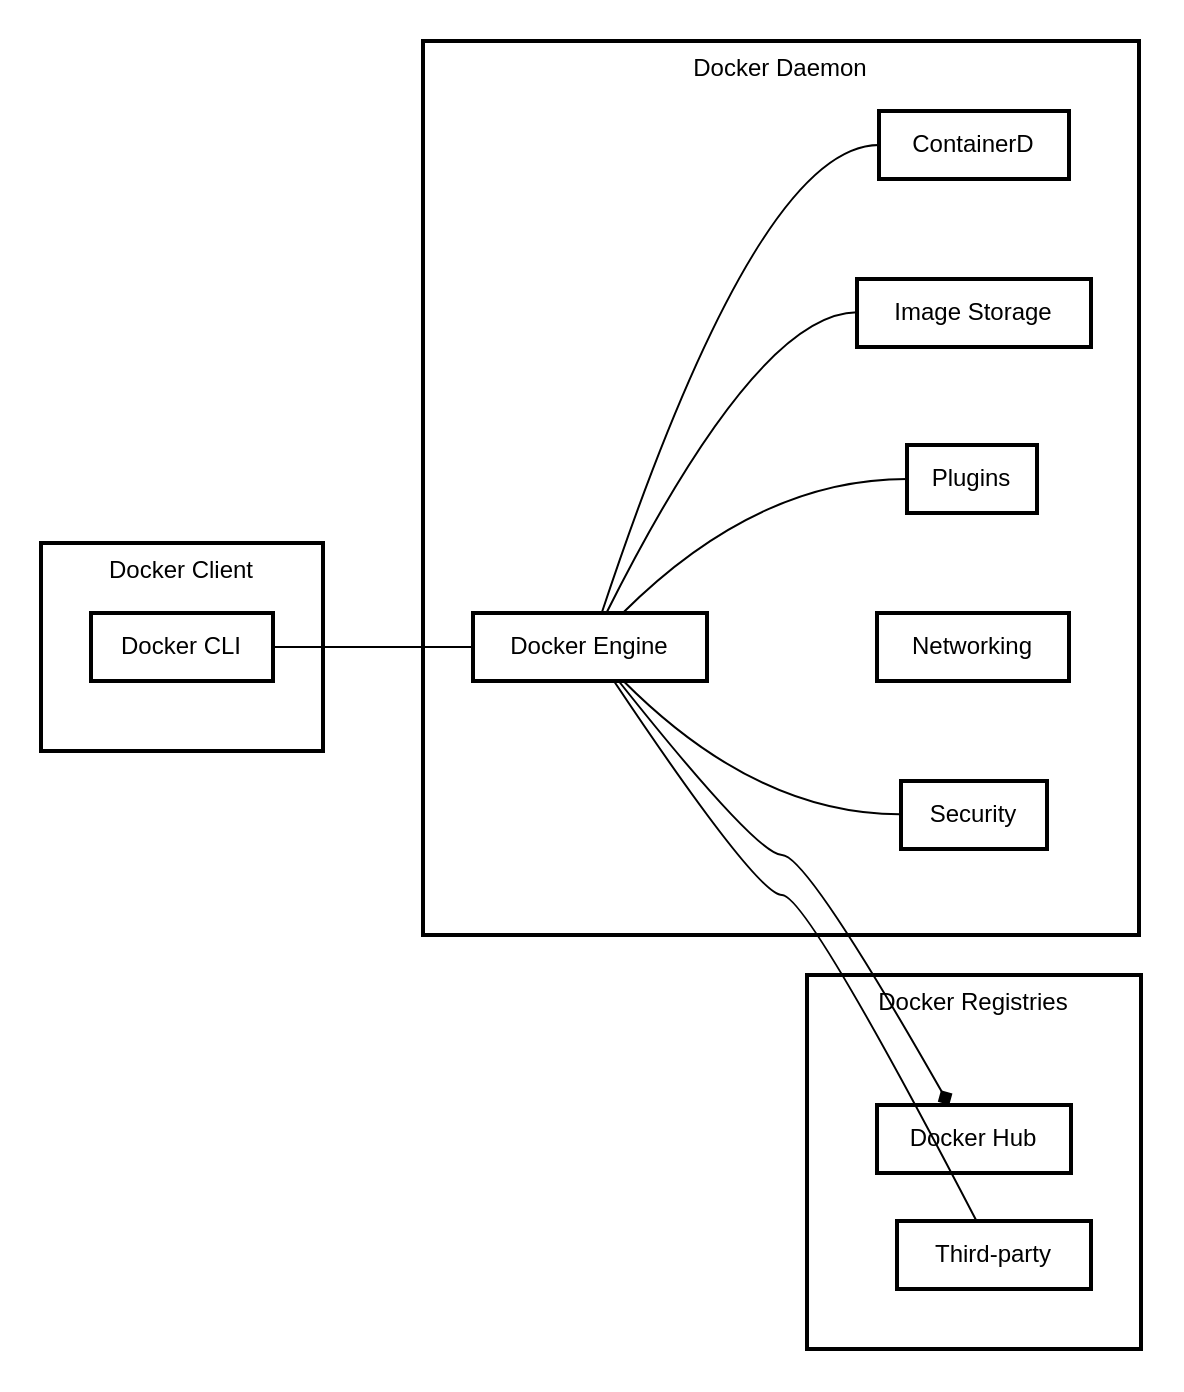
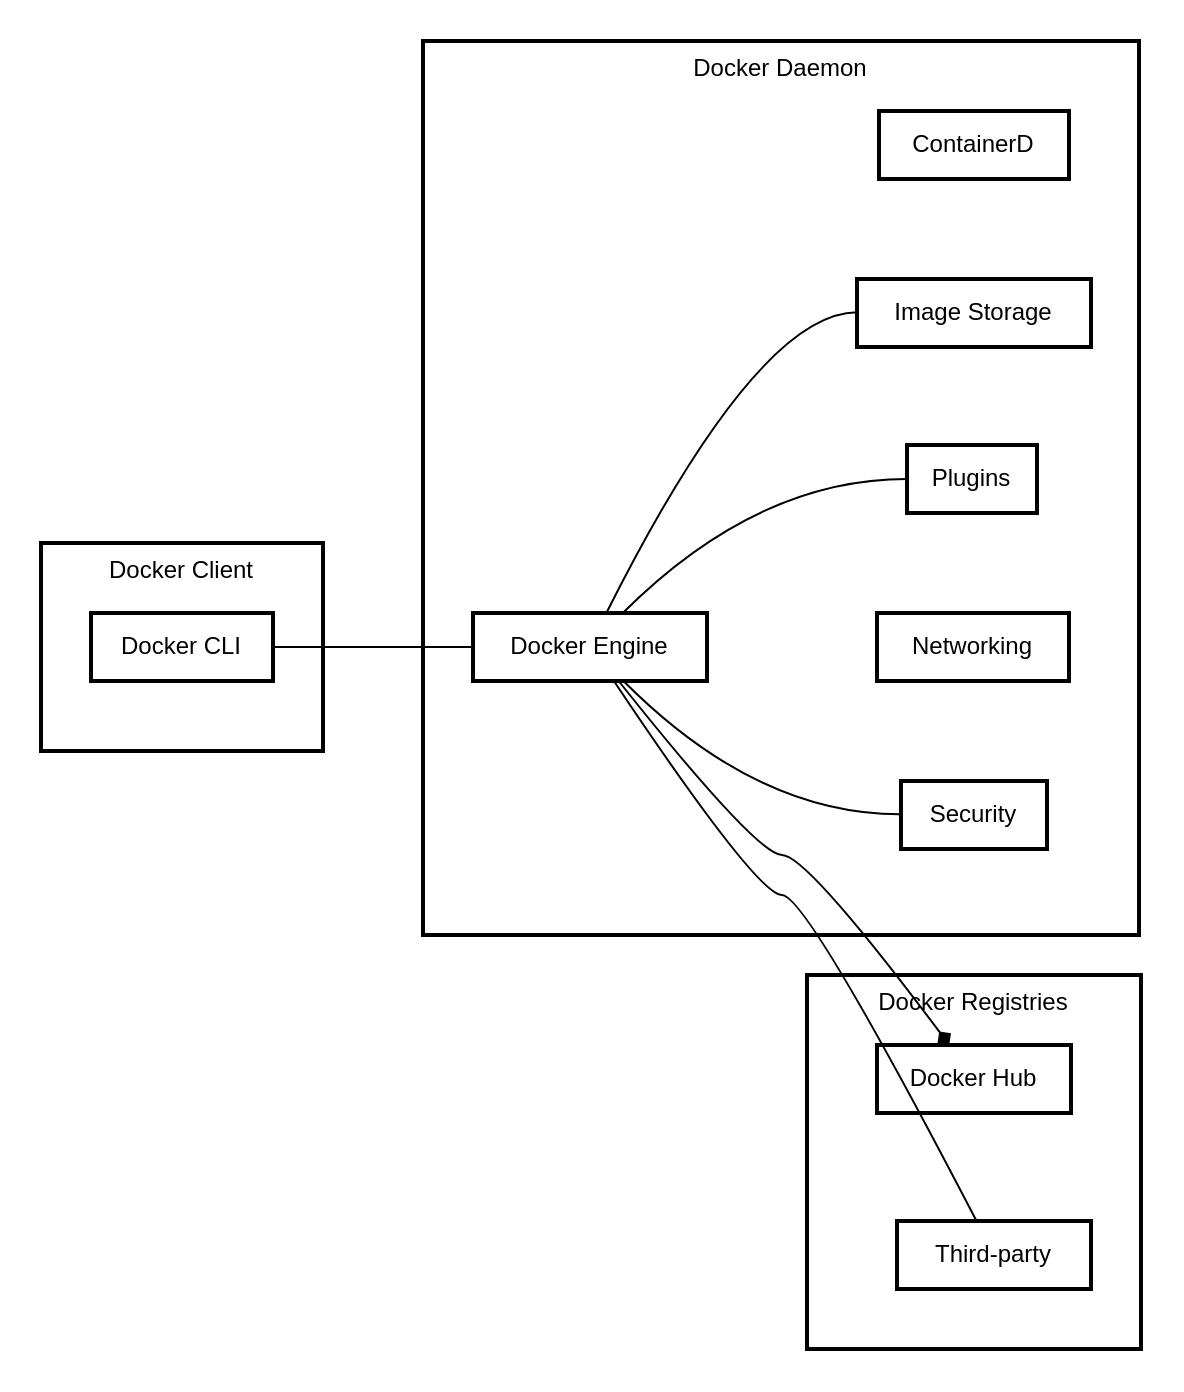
- <mxCell id="15" value="" style="curved=1;startArrow=none;endArrow=none;exitX=0.55;exitY=0;entryX=0;entryY=0.5;" edge="1" parent="1" source="6" target="7"><mxGeometry relative="1" as="geometry"><Array as="points"><mxPoint x="378" y="72" /></Array></mxGeometry></mxCell>
- <mxCell id="3" value="Docker Hub" style="whiteSpace=wrap;strokeWidth=2;" vertex="1" parent="1"><mxGeometry x="438" y="552" width="97" height="34" as="geometry" /></mxCell>
+ <mxCell id="3" value="Docker Hub" style="whiteSpace=wrap;strokeWidth=2;" vertex="1" parent="1"><mxGeometry x="438" y="522" width="97" height="34" as="geometry" /></mxCell>
